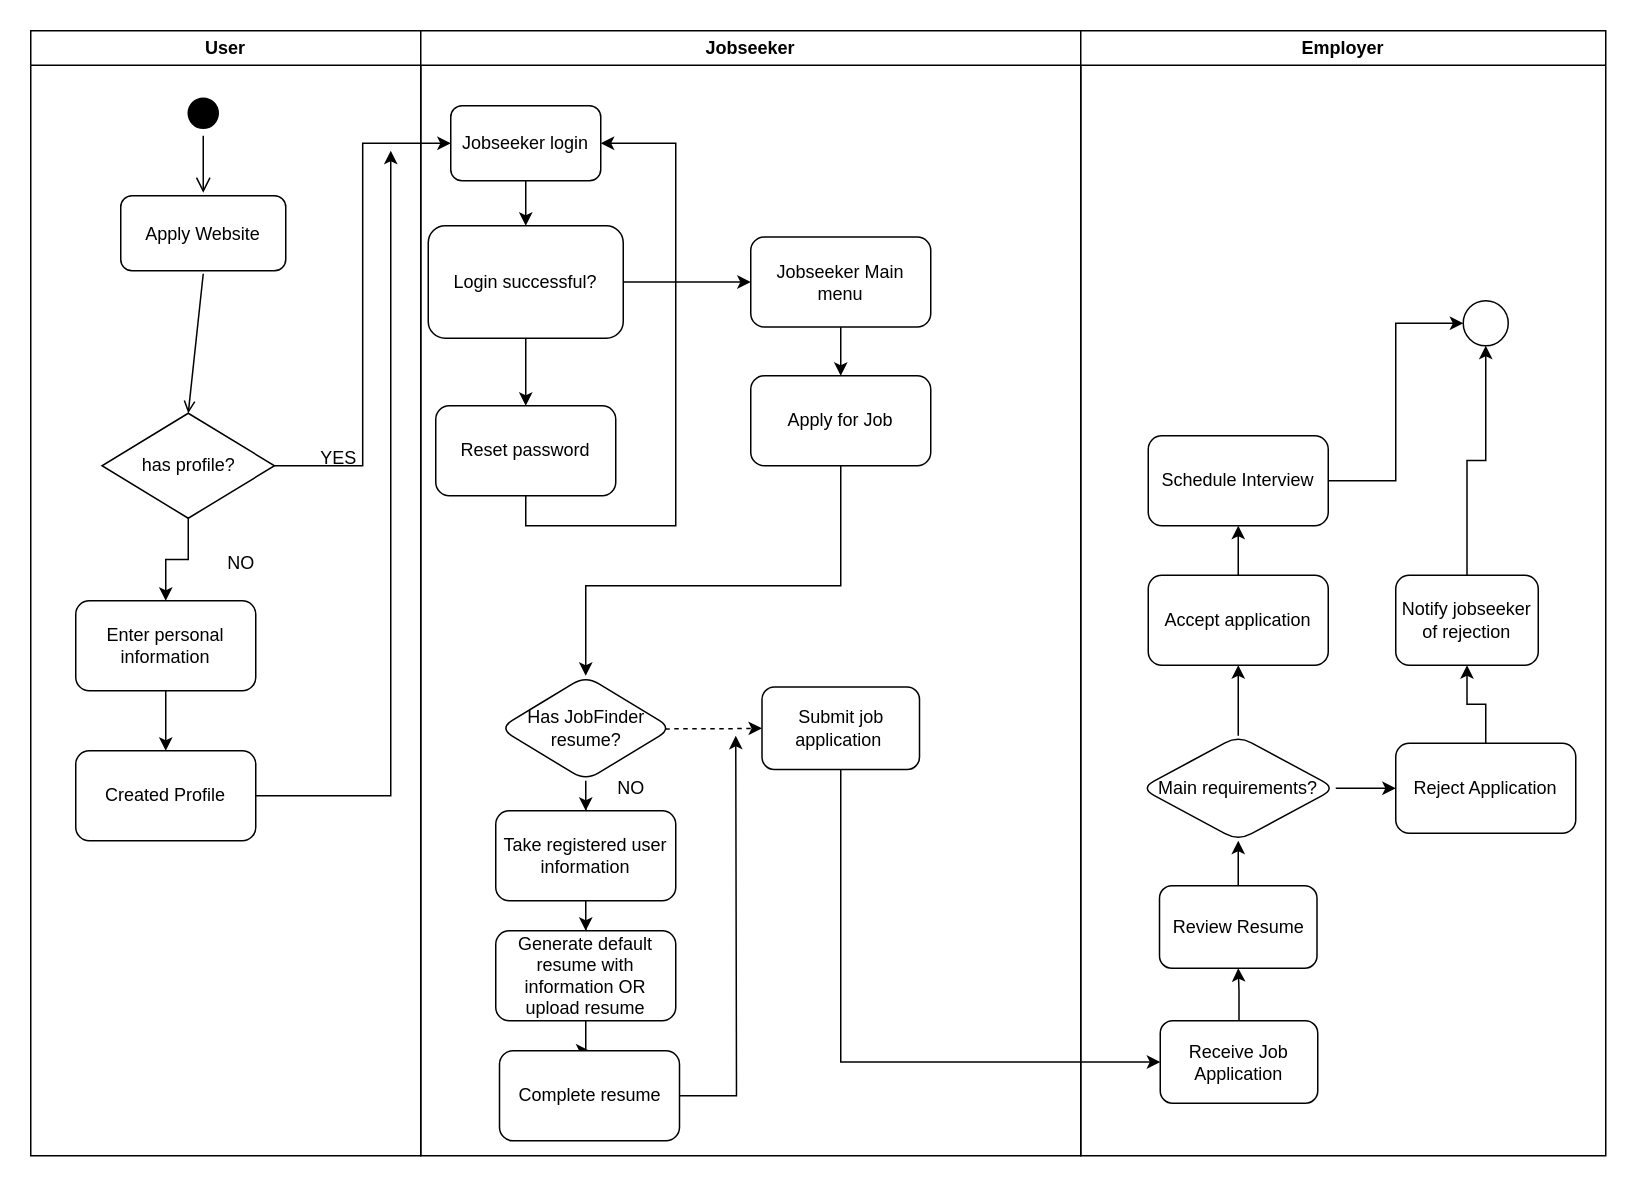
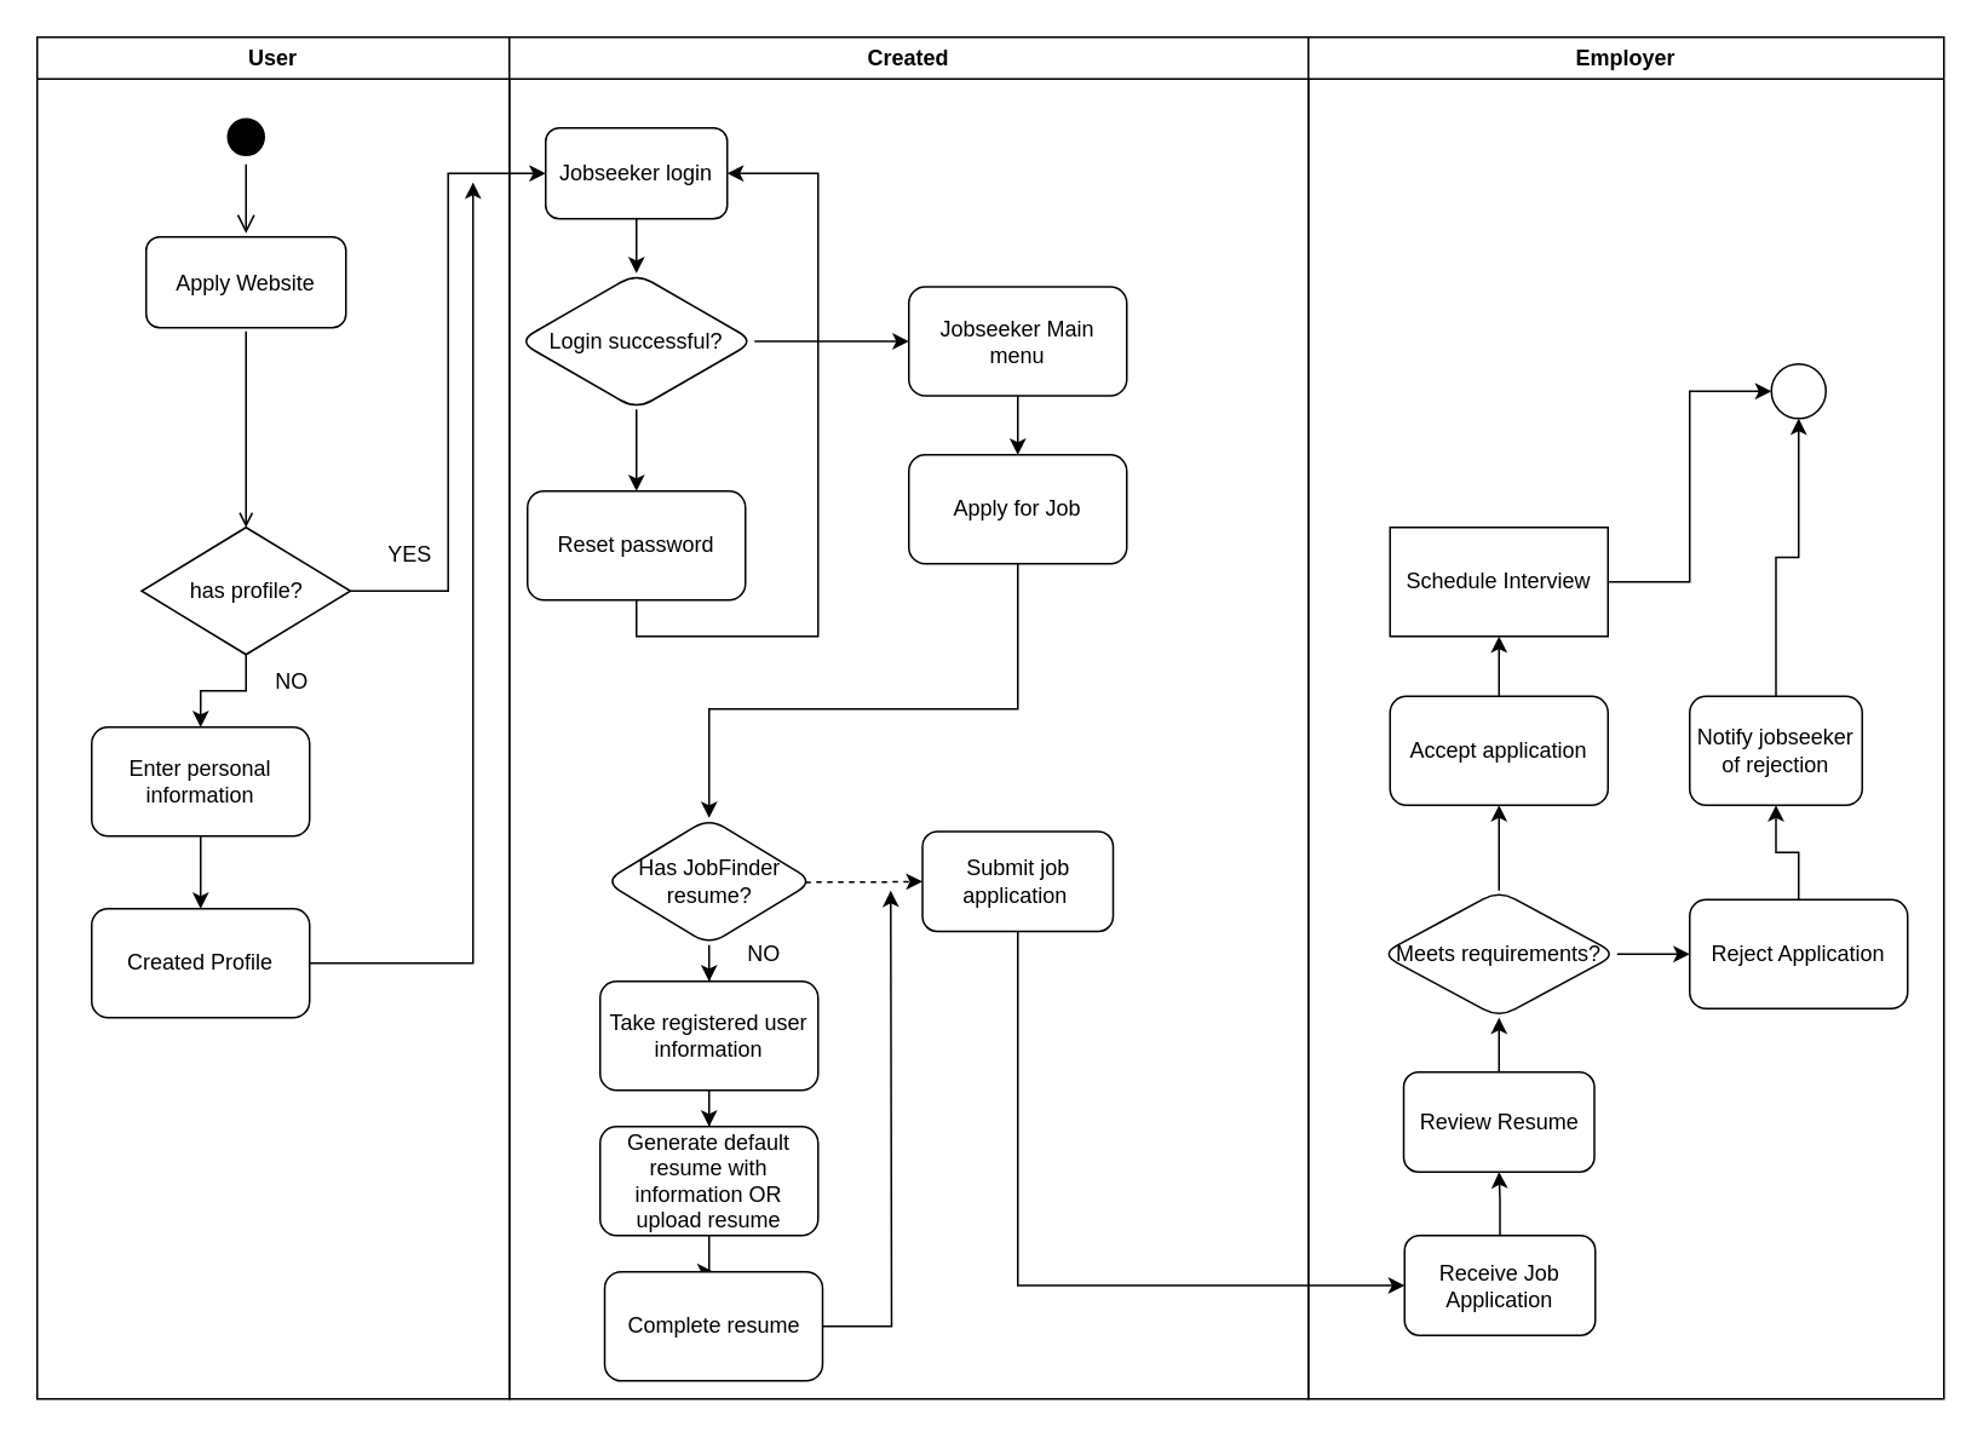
- <mxCell id="15" value="Jobseeker" style="swimlane;whiteSpace=wrap;startSize=23;" parent="1" vertex="1"><mxGeometry x="280" y="20" width="440" height="750" as="geometry" /></mxCell>
+ <mxCell id="15" value="Created" style="swimlane;whiteSpace=wrap;startSize=23;" parent="1" vertex="1"><mxGeometry x="280" y="20" width="440" height="750" as="geometry" /></mxCell>
- <mxCell id="20" value="Login successful?" style="whiteSpace=wrap;html=1;rounded=1;" vertex="1" parent="15"><mxGeometry x="5" y="130" width="130" height="75" as="geometry" /></mxCell>
+ <mxCell id="20" value="Login successful?" style="rhombus;whiteSpace=wrap;html=1;rounded=1;" vertex="1" parent="15"><mxGeometry x="5" y="130" width="130" height="75" as="geometry" /></mxCell>
- <mxCell id="10" value="has profile?" style="rhombus;whiteSpace=wrap;html=1;" vertex="1" parent="2"><mxGeometry x="47.5" y="255" width="115" height="70" as="geometry" /></mxCell>
+ <mxCell id="10" value="has profile?" style="rhombus;whiteSpace=wrap;html=1;" vertex="1" parent="2"><mxGeometry x="57.5" y="270" width="115" height="70" as="geometry" /></mxCell>
- <mxCell id="54" value="Schedule Interview" style="whiteSpace=wrap;html=1;rounded=1;" vertex="1" parent="38"><mxGeometry x="45" y="270" width="120" height="60" as="geometry" /></mxCell>
+ <mxCell id="54" value="Schedule Interview" style="whiteSpace=wrap;html=1;rounded=0;" vertex="1" parent="38"><mxGeometry x="45" y="270" width="120" height="60" as="geometry" /></mxCell>
- <mxCell id="45" value="Main requirements?" style="rhombus;whiteSpace=wrap;html=1;rounded=1;" vertex="1" parent="38"><mxGeometry x="40" y="470" width="130" height="70" as="geometry" /></mxCell>
+ <mxCell id="45" value="Meets requirements?" style="rhombus;whiteSpace=wrap;html=1;rounded=1;" vertex="1" parent="38"><mxGeometry x="40" y="470" width="130" height="70" as="geometry" /></mxCell>
